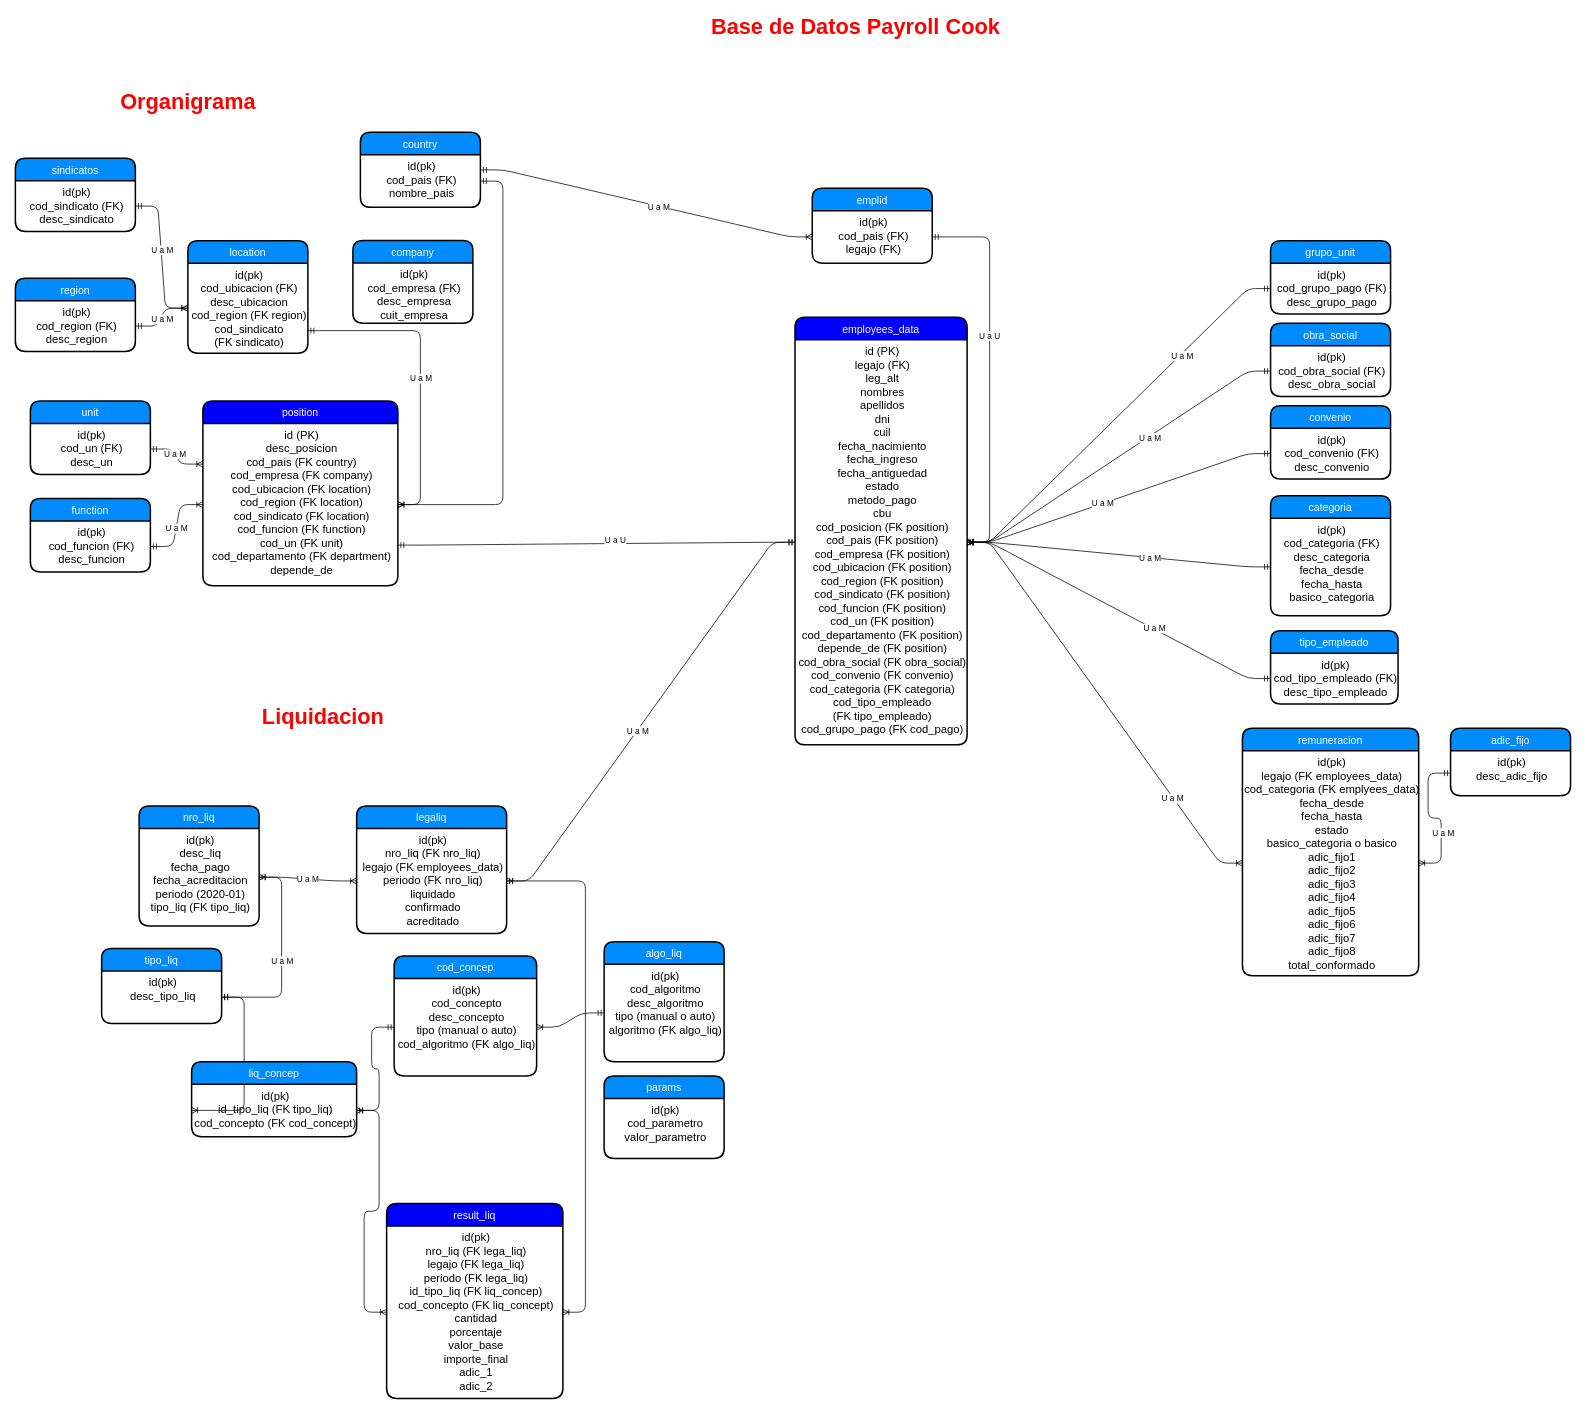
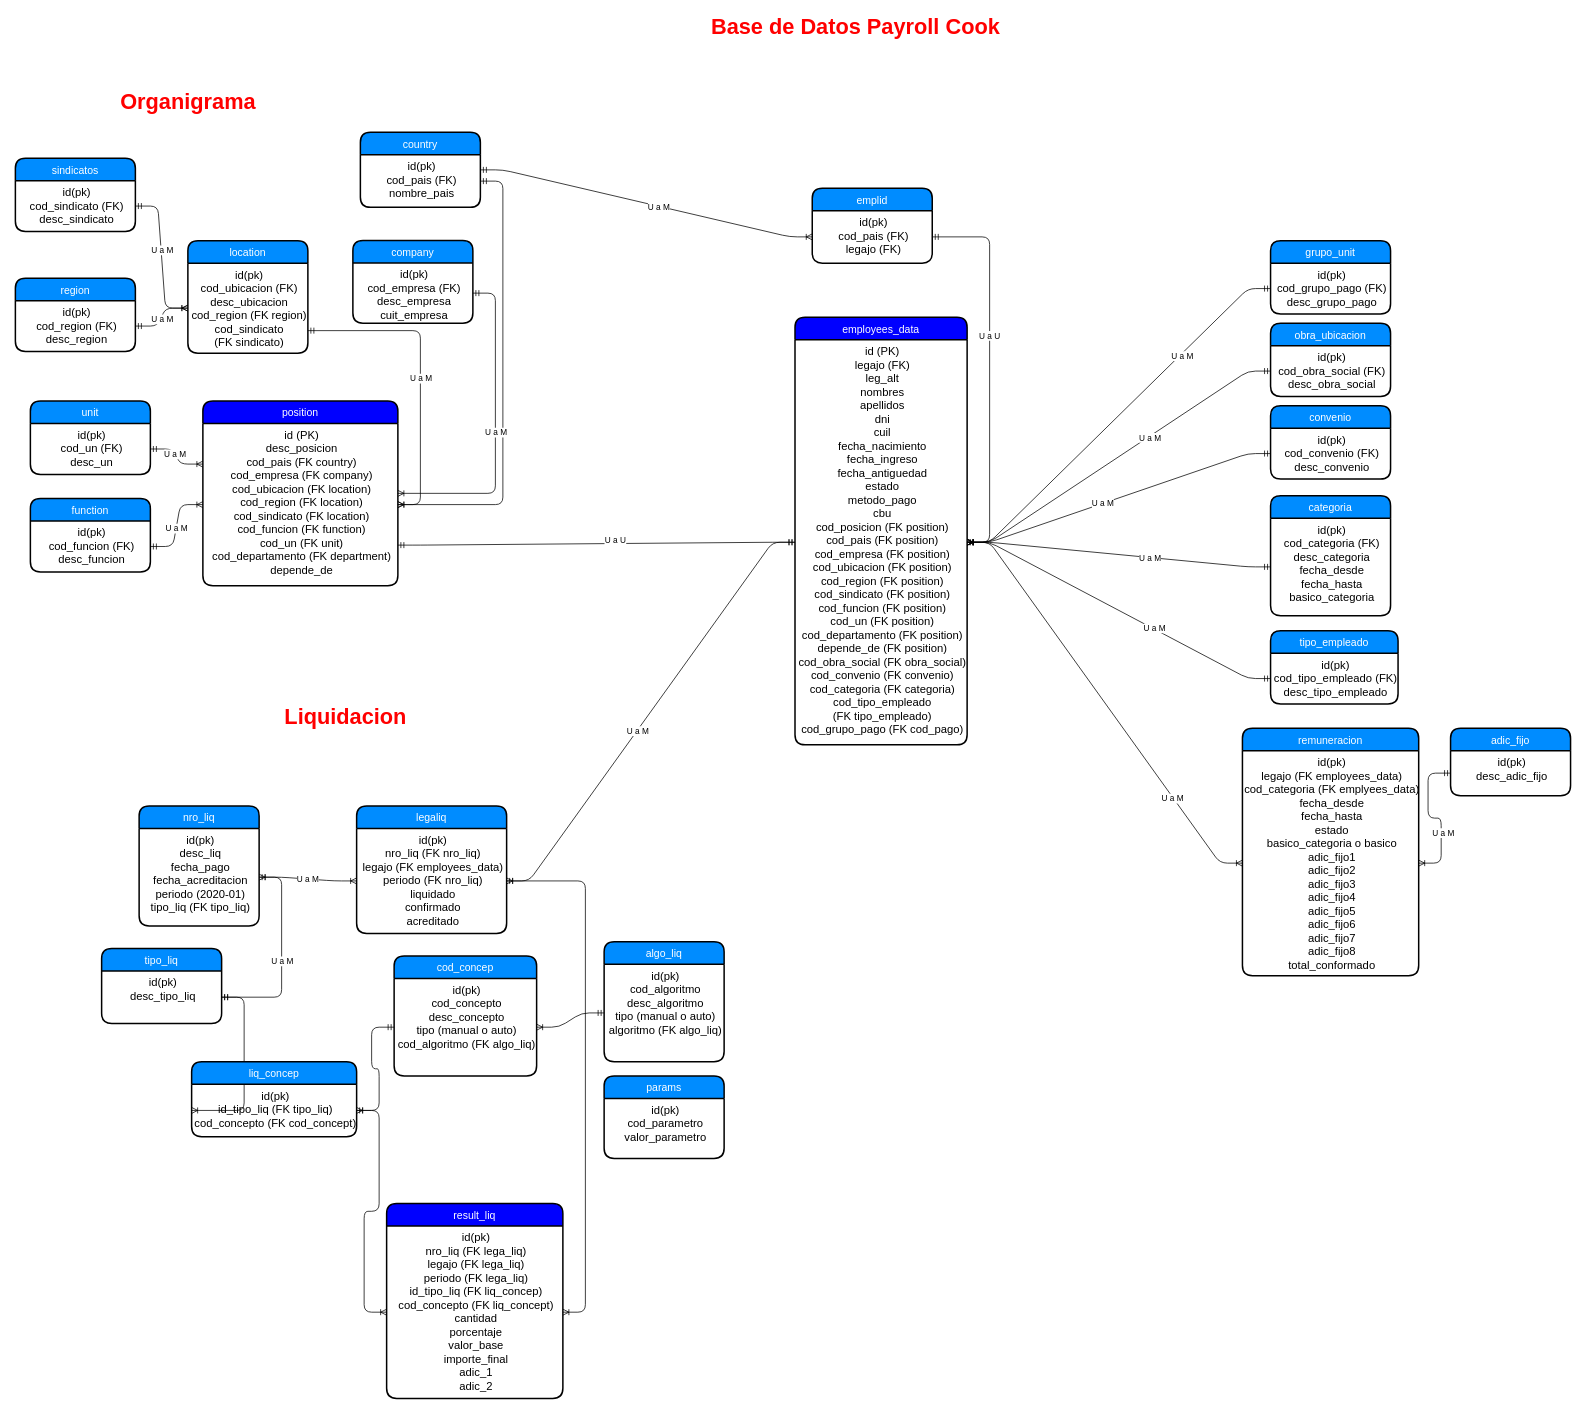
- <mxCell id="86" value="obra_social" style="swimlane;childLayout=stackLayout;horizontal=1;startSize=30;horizontalStack=0;fillColor=#008cff;fontColor=#FFFFFF;rounded=1;fontSize=14;fontStyle=0;strokeWidth=2;resizeParent=0;resizeLast=1;shadow=0;dashed=0;align=center;glass=0;comic=0;" parent="1" vertex="1"><mxGeometry x="1693.58" y="430" width="160" height="97.83" as="geometry" /></mxCell>
+ <mxCell id="86" value="obra_ubicacion" style="swimlane;childLayout=stackLayout;horizontal=1;startSize=30;horizontalStack=0;fillColor=#008cff;fontColor=#FFFFFF;rounded=1;fontSize=14;fontStyle=0;strokeWidth=2;resizeParent=0;resizeLast=1;shadow=0;dashed=0;align=center;glass=0;comic=0;" parent="1" vertex="1"><mxGeometry x="1693.58" y="430" width="160" height="97.83" as="geometry" /></mxCell>
+ <mxCell id="7" value="" style="edgeStyle=entityRelationEdgeStyle;fontSize=12;html=1;endArrow=ERoneToMany;startArrow=ERmandOne;" parent="1" source="43" target="38" edge="1"><mxGeometry width="100" height="100" relative="1" as="geometry"><mxPoint x="690" y="760" as="sourcePoint" /><mxPoint x="790" y="660" as="targetPoint" /></mxGeometry></mxCell>
+ <mxCell id="8" value="U a M" style="edgeLabel;html=1;align=center;verticalAlign=middle;resizable=0;points=[];" parent="7" vertex="1" connectable="0"><mxGeometry x="0.012" relative="1" as="geometry"><mxPoint as="offset" /></mxGeometry></mxCell>
- <mxCell id="81" value="&lt;span style=&quot;font-size: 29px&quot;&gt;&lt;b&gt;Liquidacion&lt;/b&gt;&lt;/span&gt;" style="text;html=1;align=center;verticalAlign=middle;resizable=0;points=[];;autosize=1;fontColor=#FF0000;" vertex="1" parent="1"><mxGeometry x="340" y="940" width="180" height="30" as="geometry" /></mxCell>
+ <mxCell id="81" value="&lt;span style=&quot;font-size: 29px&quot;&gt;&lt;b&gt;Liquidacion&lt;/b&gt;&lt;/span&gt;" style="text;html=1;align=center;verticalAlign=middle;resizable=0;points=[];;autosize=1;fontColor=#FF0000;" vertex="1" parent="1"><mxGeometry x="370" y="940" width="180" height="30" as="geometry" /></mxCell>
